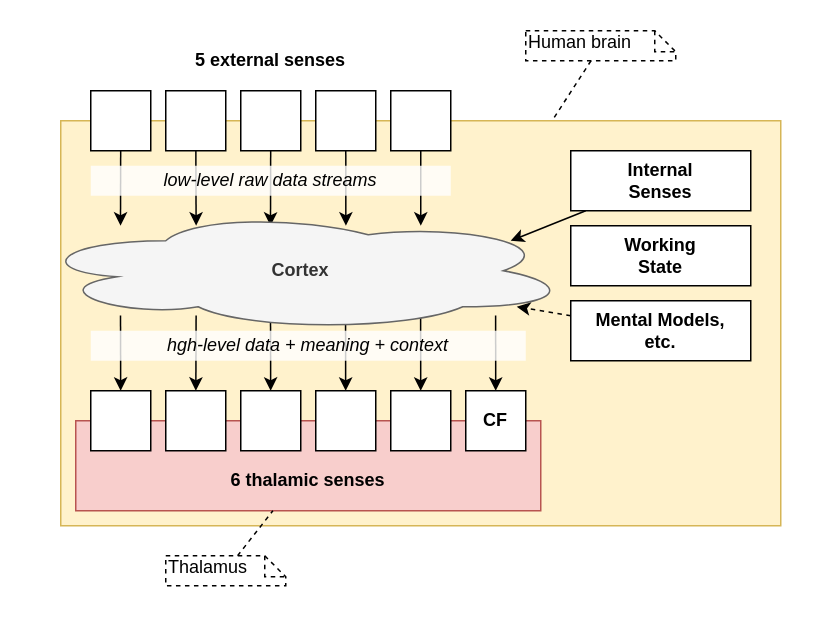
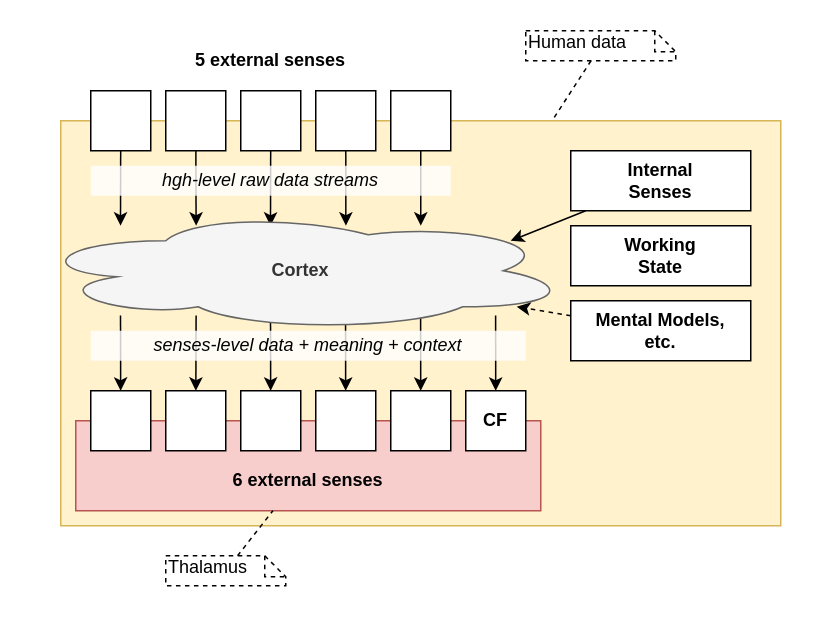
- <mxCell id="37" value="Human brain" style="shape=note;whiteSpace=wrap;html=1;size=14;verticalAlign=top;align=left;spacingTop=-6;rounded=0;shadow=0;glass=0;dashed=1;comic=0;fillColor=#ffffff;" vertex="1" parent="1"><mxGeometry x="350" y="20" width="100" height="20" as="geometry" /></mxCell>
+ <mxCell id="37" value="Human data" style="shape=note;whiteSpace=wrap;html=1;size=14;verticalAlign=top;align=left;spacingTop=-6;rounded=0;shadow=0;glass=0;dashed=1;comic=0;fillColor=#ffffff;" vertex="1" parent="1"><mxGeometry x="350" y="20" width="100" height="20" as="geometry" /></mxCell>
- <mxCell id="34" value="low-level raw data streams" style="text;html=1;align=center;verticalAlign=middle;whiteSpace=wrap;rounded=0;fontStyle=2;opacity=80;fillColor=#ffffff;" vertex="1" parent="1"><mxGeometry x="60" y="110" width="240" height="20" as="geometry" /></mxCell>
+ <mxCell id="34" value="hgh-level raw data streams" style="text;html=1;align=center;verticalAlign=middle;whiteSpace=wrap;rounded=0;fontStyle=2;opacity=80;fillColor=#ffffff;" vertex="1" parent="1"><mxGeometry x="60" y="110" width="240" height="20" as="geometry" /></mxCell>
- <mxCell id="35" value="hgh-level data + meaning + context" style="text;html=1;align=center;verticalAlign=middle;whiteSpace=wrap;rounded=0;fontStyle=2;fillColor=#ffffff;glass=0;shadow=0;comic=0;opacity=80;" vertex="1" parent="1"><mxGeometry x="60" y="220" width="290" height="20" as="geometry" /></mxCell>
+ <mxCell id="35" value="senses-level data + meaning + context" style="text;html=1;align=center;verticalAlign=middle;whiteSpace=wrap;rounded=0;fontStyle=2;fillColor=#ffffff;glass=0;shadow=0;comic=0;opacity=80;" vertex="1" parent="1"><mxGeometry x="60" y="220" width="290" height="20" as="geometry" /></mxCell>
- <mxCell id="33" value="6 thalamic senses" style="text;html=1;strokeColor=none;fillColor=none;align=center;verticalAlign=middle;whiteSpace=wrap;rounded=0;fontStyle=1" vertex="1" parent="1"><mxGeometry x="60" y="310" width="290" height="20" as="geometry" /></mxCell>
+ <mxCell id="33" value="6 external senses" style="text;html=1;strokeColor=none;fillColor=none;align=center;verticalAlign=middle;whiteSpace=wrap;rounded=0;fontStyle=1" vertex="1" parent="1"><mxGeometry x="60" y="310" width="290" height="20" as="geometry" /></mxCell>
